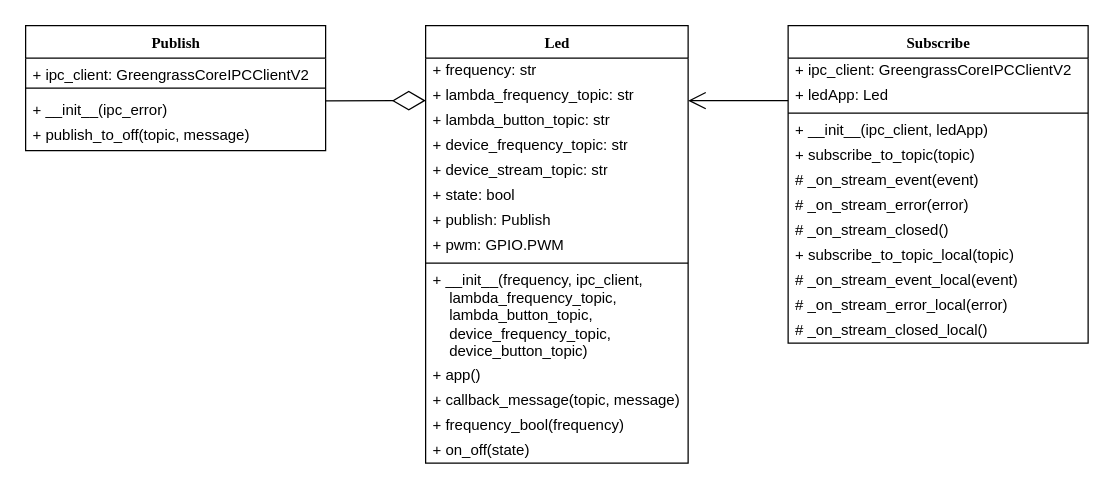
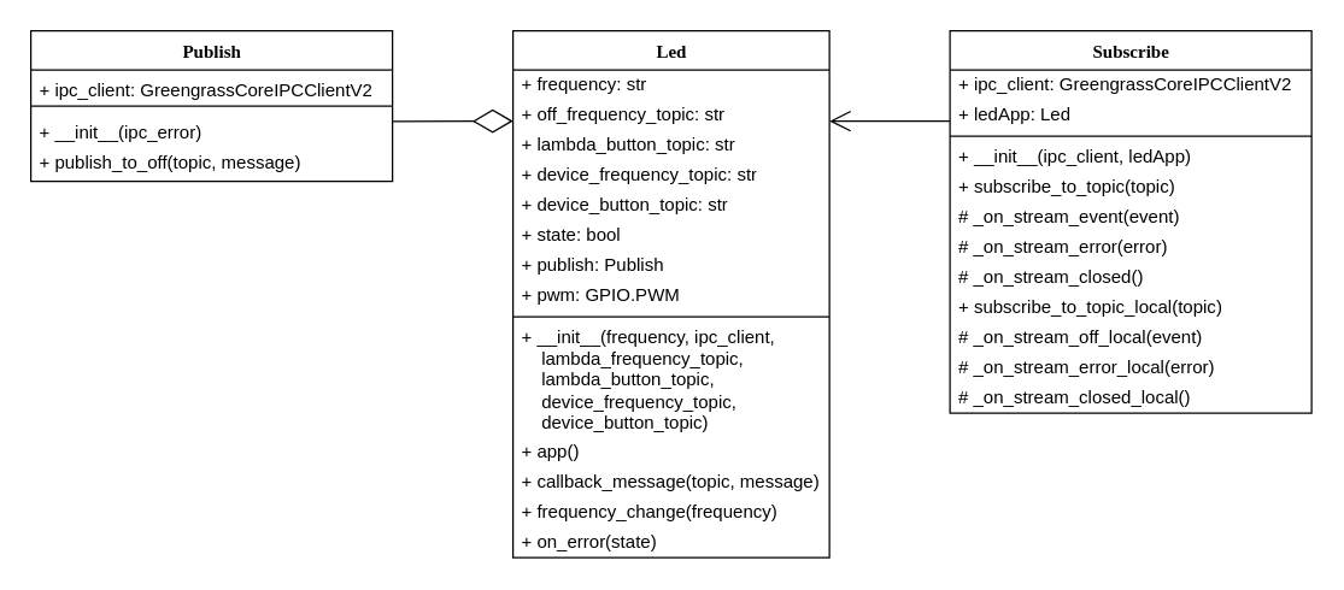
- <mxCell id="9" value="+&amp;nbsp;lambda_frequency_topic&lt;span style=&quot;background-color: initial;&quot;&gt;: str&lt;/span&gt;" style="text;html=1;strokeColor=none;fillColor=none;align=left;verticalAlign=middle;spacingLeft=4;spacingRight=4;whiteSpace=wrap;overflow=hidden;rotatable=0;points=[[0,0.5],[1,0.5]];portConstraint=eastwest;" parent="7" vertex="1"><mxGeometry y="46" width="210" height="20" as="geometry" /></mxCell>
+ <mxCell id="9" value="+&amp;nbsp;off_frequency_topic&lt;span style=&quot;background-color: initial;&quot;&gt;: str&lt;/span&gt;" style="text;html=1;strokeColor=none;fillColor=none;align=left;verticalAlign=middle;spacingLeft=4;spacingRight=4;whiteSpace=wrap;overflow=hidden;rotatable=0;points=[[0,0.5],[1,0.5]];portConstraint=eastwest;" parent="7" vertex="1"><mxGeometry y="46" width="210" height="20" as="geometry" /></mxCell>
- <mxCell id="12" value="+&amp;nbsp;device_stream_topic&lt;span style=&quot;background-color: initial;&quot;&gt;: str&lt;/span&gt;" style="text;html=1;strokeColor=none;fillColor=none;align=left;verticalAlign=middle;spacingLeft=4;spacingRight=4;whiteSpace=wrap;overflow=hidden;rotatable=0;points=[[0,0.5],[1,0.5]];portConstraint=eastwest;" parent="7" vertex="1"><mxGeometry y="106" width="210" height="20" as="geometry" /></mxCell>
+ <mxCell id="12" value="+&amp;nbsp;device_button_topic&lt;span style=&quot;background-color: initial;&quot;&gt;: str&lt;/span&gt;" style="text;html=1;strokeColor=none;fillColor=none;align=left;verticalAlign=middle;spacingLeft=4;spacingRight=4;whiteSpace=wrap;overflow=hidden;rotatable=0;points=[[0,0.5],[1,0.5]];portConstraint=eastwest;" parent="7" vertex="1"><mxGeometry y="106" width="210" height="20" as="geometry" /></mxCell>
- <mxCell id="32" value="#&amp;nbsp;_on_stream_event_local&lt;span style=&quot;background-color: initial;&quot;&gt;(event&lt;/span&gt;&lt;span style=&quot;background-color: initial;&quot;&gt;)&lt;/span&gt;" style="text;html=1;strokeColor=none;fillColor=none;align=left;verticalAlign=middle;spacingLeft=4;spacingRight=4;whiteSpace=wrap;overflow=hidden;rotatable=0;points=[[0,0.5],[1,0.5]];portConstraint=eastwest;" parent="22" vertex="1"><mxGeometry y="194" width="240" height="20" as="geometry" /></mxCell>
+ <mxCell id="32" value="#&amp;nbsp;_on_stream_off_local&lt;span style=&quot;background-color: initial;&quot;&gt;(event&lt;/span&gt;&lt;span style=&quot;background-color: initial;&quot;&gt;)&lt;/span&gt;" style="text;html=1;strokeColor=none;fillColor=none;align=left;verticalAlign=middle;spacingLeft=4;spacingRight=4;whiteSpace=wrap;overflow=hidden;rotatable=0;points=[[0,0.5],[1,0.5]];portConstraint=eastwest;" parent="22" vertex="1"><mxGeometry y="194" width="240" height="20" as="geometry" /></mxCell>
- <mxCell id="20" value="+&amp;nbsp;frequency_bool&lt;span style=&quot;background-color: initial;&quot;&gt;(frequency)&lt;/span&gt;" style="text;html=1;strokeColor=none;fillColor=none;align=left;verticalAlign=middle;spacingLeft=4;spacingRight=4;whiteSpace=wrap;overflow=hidden;rotatable=0;points=[[0,0.5],[1,0.5]];portConstraint=eastwest;" parent="7" vertex="1"><mxGeometry y="310" width="210" height="20" as="geometry" /></mxCell>
+ <mxCell id="20" value="+&amp;nbsp;frequency_change&lt;span style=&quot;background-color: initial;&quot;&gt;(frequency)&lt;/span&gt;" style="text;html=1;strokeColor=none;fillColor=none;align=left;verticalAlign=middle;spacingLeft=4;spacingRight=4;whiteSpace=wrap;overflow=hidden;rotatable=0;points=[[0,0.5],[1,0.5]];portConstraint=eastwest;" parent="7" vertex="1"><mxGeometry y="310" width="210" height="20" as="geometry" /></mxCell>
- <mxCell id="21" value="+&amp;nbsp;on_off(state&lt;span style=&quot;background-color: initial;&quot;&gt;)&lt;/span&gt;" style="text;html=1;strokeColor=none;fillColor=none;align=left;verticalAlign=middle;spacingLeft=4;spacingRight=4;whiteSpace=wrap;overflow=hidden;rotatable=0;points=[[0,0.5],[1,0.5]];portConstraint=eastwest;" parent="7" vertex="1"><mxGeometry y="330" width="210" height="20" as="geometry" /></mxCell>
+ <mxCell id="21" value="+&amp;nbsp;on_error(state&lt;span style=&quot;background-color: initial;&quot;&gt;)&lt;/span&gt;" style="text;html=1;strokeColor=none;fillColor=none;align=left;verticalAlign=middle;spacingLeft=4;spacingRight=4;whiteSpace=wrap;overflow=hidden;rotatable=0;points=[[0,0.5],[1,0.5]];portConstraint=eastwest;" parent="7" vertex="1"><mxGeometry y="330" width="210" height="20" as="geometry" /></mxCell>
